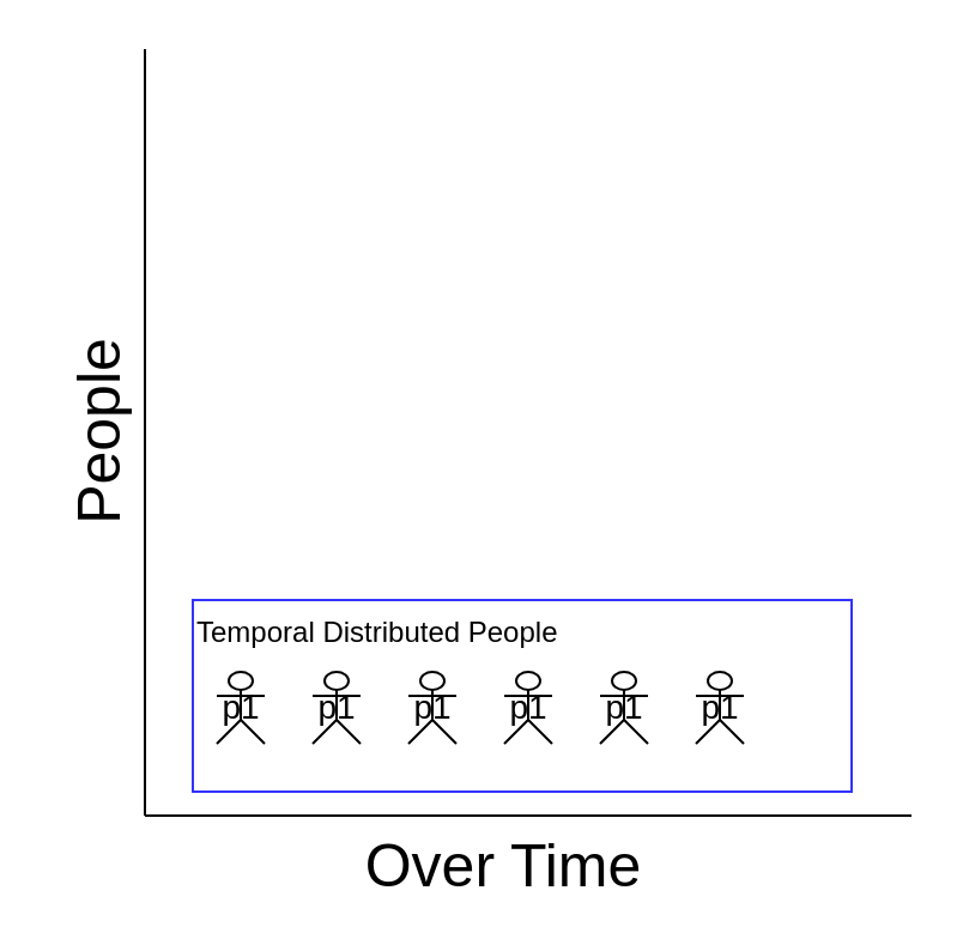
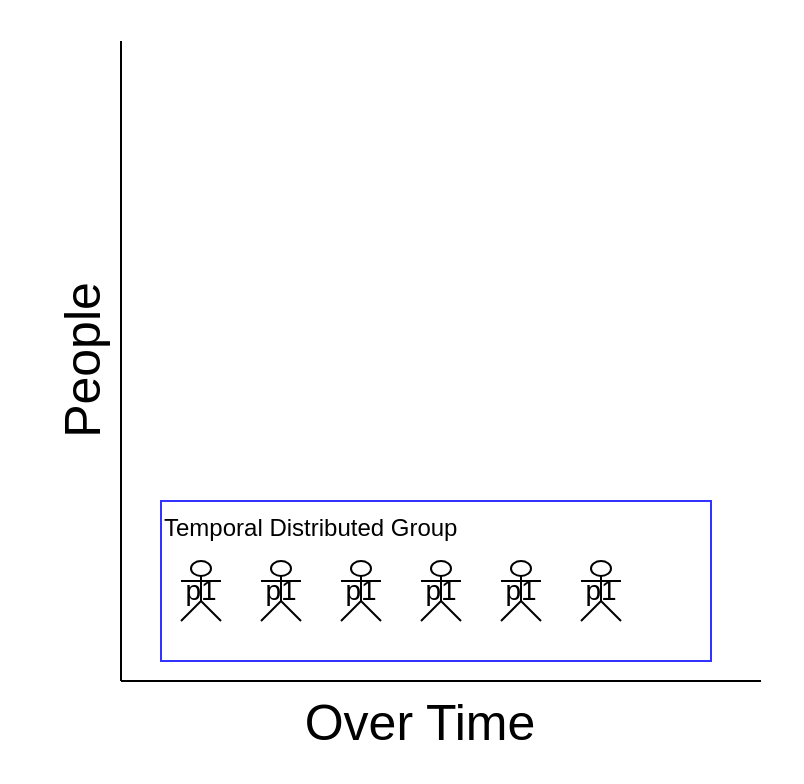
- <mxCell id="12" value="Temporal Distributed People" style="rounded=0;whiteSpace=wrap;html=1;fillColor=none;align=left;verticalAlign=top;strokeColor=#3333FF;" vertex="1" parent="1"><mxGeometry x="80" y="250" width="275" height="80" as="geometry" /></mxCell>
+ <mxCell id="12" value="Temporal Distributed Group" style="rounded=0;whiteSpace=wrap;html=1;fillColor=none;align=left;verticalAlign=top;strokeColor=#3333FF;" vertex="1" parent="1"><mxGeometry x="80" y="250" width="275" height="80" as="geometry" /></mxCell>
